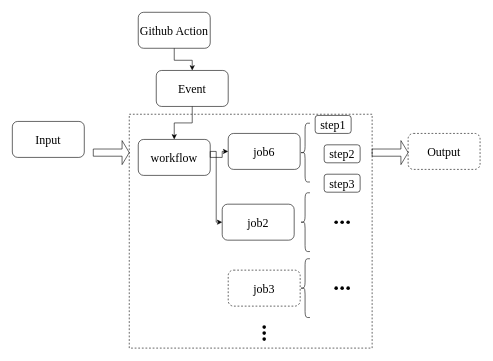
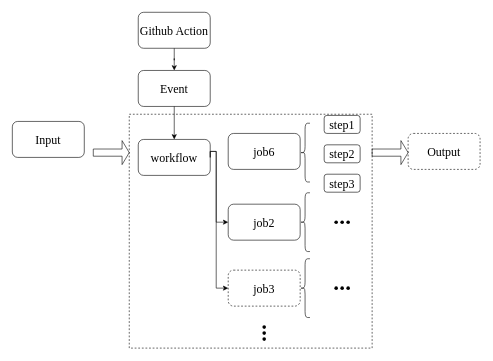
- <mxCell id="17" value="Event" style="whiteSpace=wrap;html=1;fillColor=none;rounded=1;fontFamily=Times New Roman;fontSize=20;" vertex="1" parent="1"><mxGeometry x="260" y="117" width="120" height="60" as="geometry" /></mxCell>
+ <mxCell id="17" value="Event" style="whiteSpace=wrap;html=1;fillColor=none;rounded=1;fontFamily=Times New Roman;fontSize=20;" vertex="1" parent="1"><mxGeometry x="230" y="117" width="120" height="60" as="geometry" /></mxCell>
- <mxCell id="9" value="step1" style="rounded=1;whiteSpace=wrap;html=1;fillColor=none;fontFamily=Times New Roman;fontSize=20;" vertex="1" parent="1"><mxGeometry x="525" y="192" width="60" height="30" as="geometry" /></mxCell>
+ <mxCell id="9" value="step1" style="rounded=1;whiteSpace=wrap;html=1;fillColor=none;fontFamily=Times New Roman;fontSize=20;" vertex="1" parent="1"><mxGeometry x="540" y="192" width="60" height="30" as="geometry" /></mxCell>
- <mxCell id="4" style="edgeStyle=orthogonalEdgeStyle;rounded=0;orthogonalLoop=1;jettySize=auto;html=1;exitX=1;exitY=0.5;exitDx=0;exitDy=0;fontFamily=Times New Roman;fontSize=20;" edge="1" parent="1" source="7" target="8"><mxGeometry relative="1" as="geometry" /></mxCell>
- <mxCell id="12" value="job2" style="rounded=1;whiteSpace=wrap;html=1;fillColor=none;fontFamily=Times New Roman;fontSize=20;" vertex="1" parent="1"><mxGeometry x="370" y="340" width="120" height="60" as="geometry" /></mxCell>
+ <mxCell id="12" value="job2" style="rounded=1;whiteSpace=wrap;html=1;fillColor=none;fontFamily=Times New Roman;fontSize=20;" vertex="1" parent="1"><mxGeometry x="380" y="340" width="120" height="60" as="geometry" /></mxCell>
+ <mxCell id="6" style="edgeStyle=orthogonalEdgeStyle;rounded=0;orthogonalLoop=1;jettySize=auto;html=1;exitX=1;exitY=0.5;exitDx=0;exitDy=0;entryX=0;entryY=0.5;entryDx=0;entryDy=0;" edge="1" parent="1" source="7" target="13"><mxGeometry relative="1" as="geometry"><Array as="points"><mxPoint x="360" y="252" /><mxPoint x="360" y="480" /></Array></mxGeometry></mxCell>
